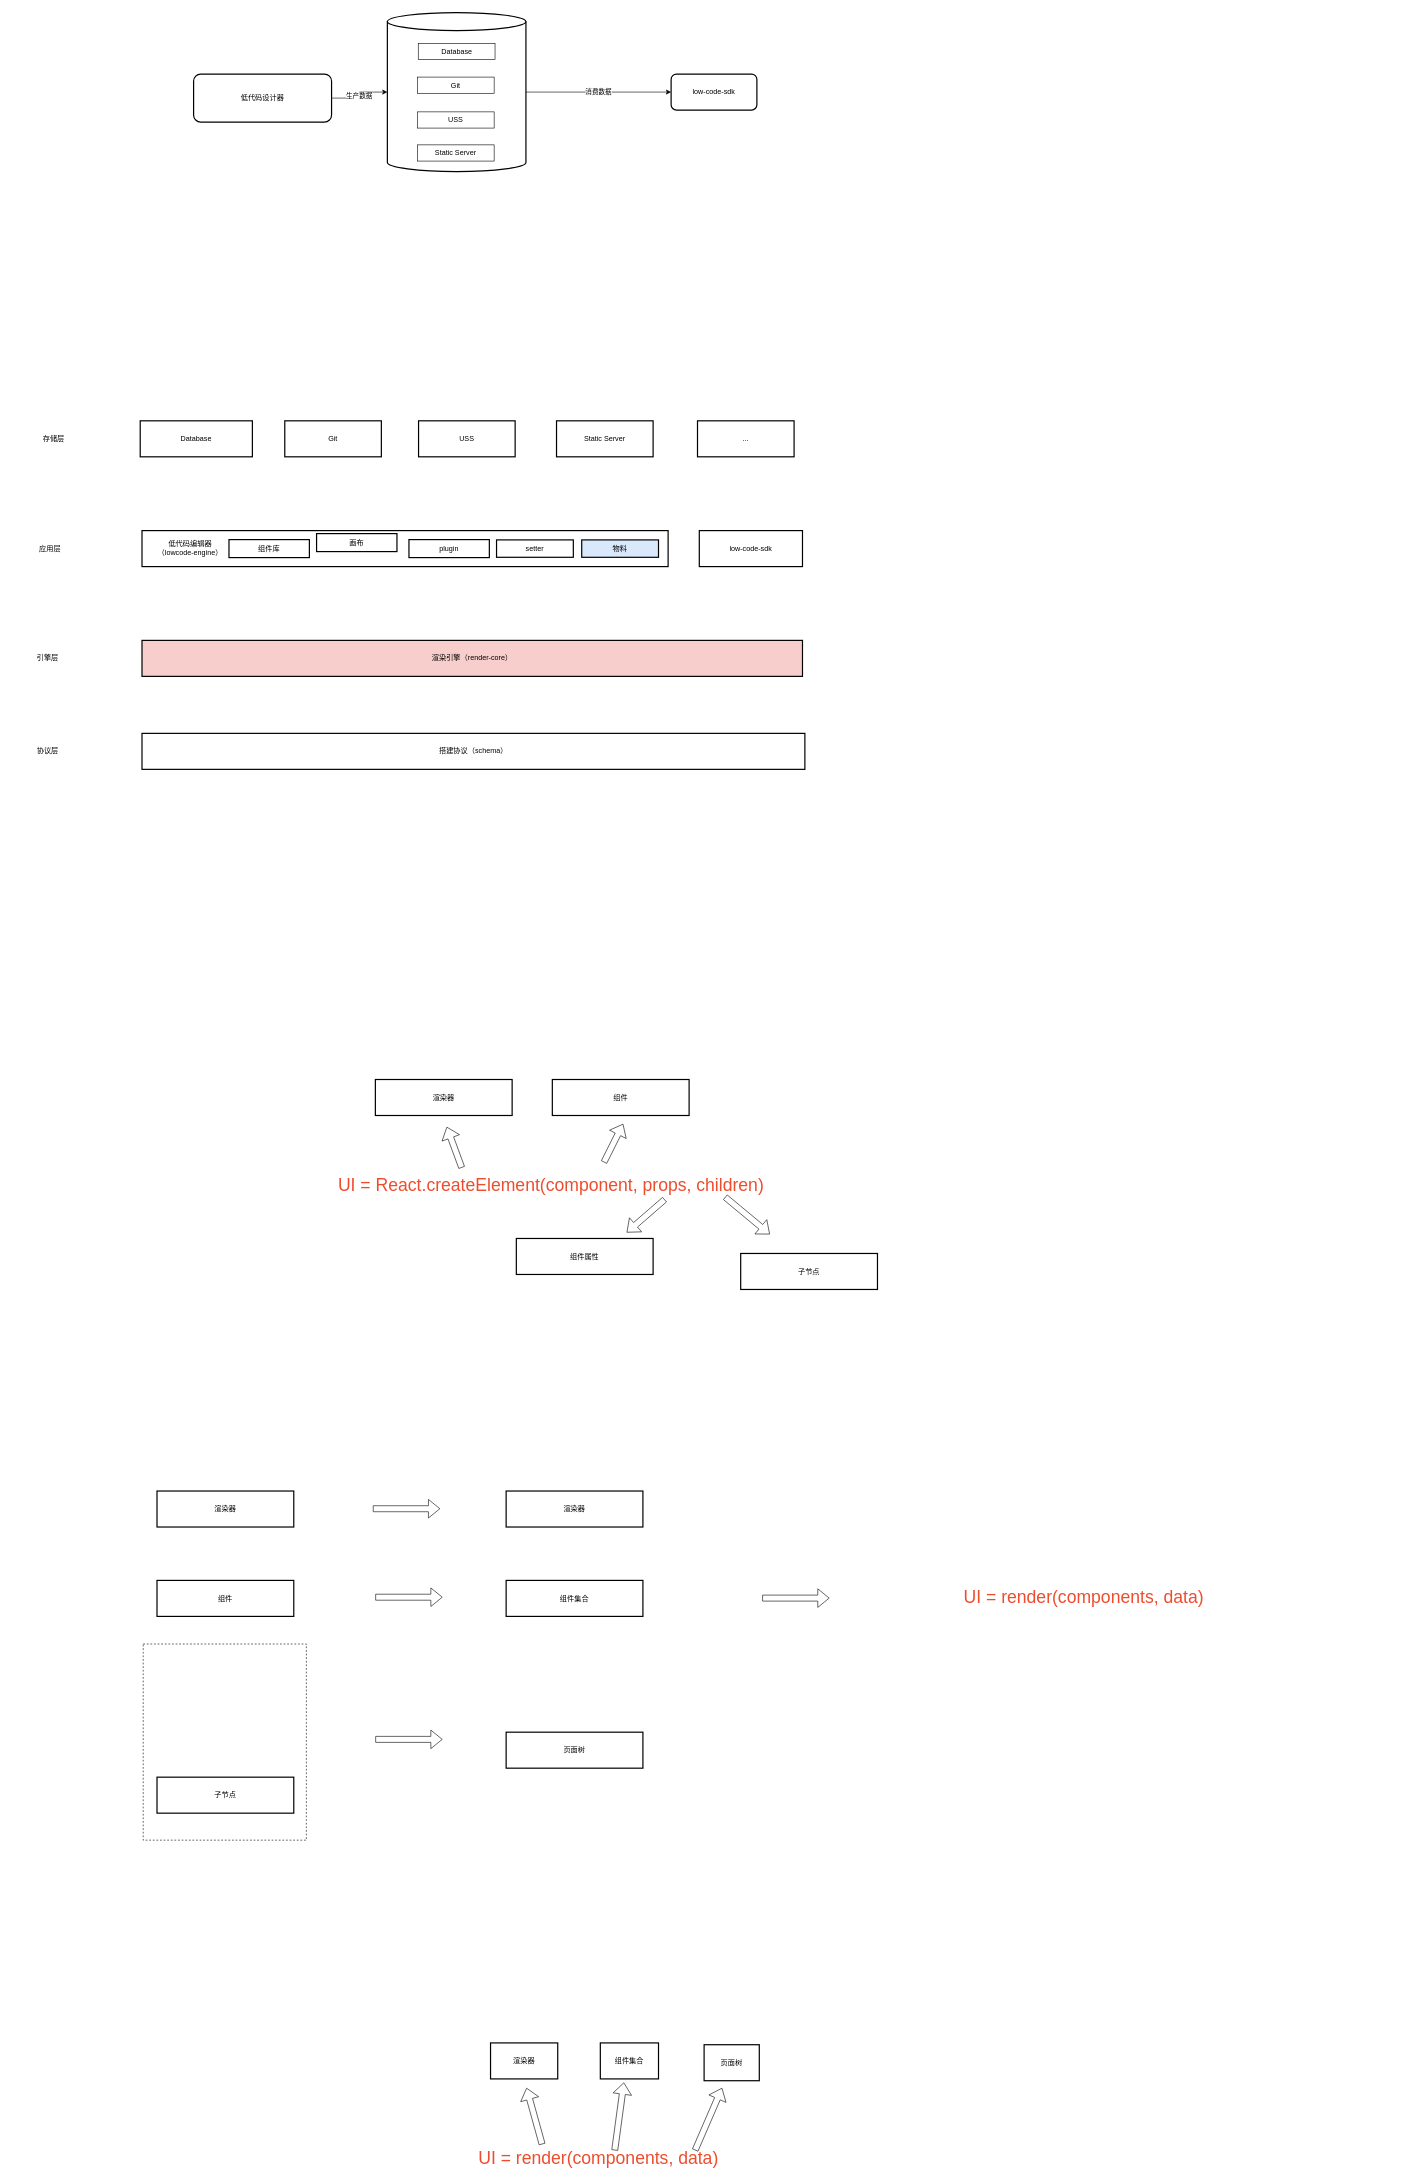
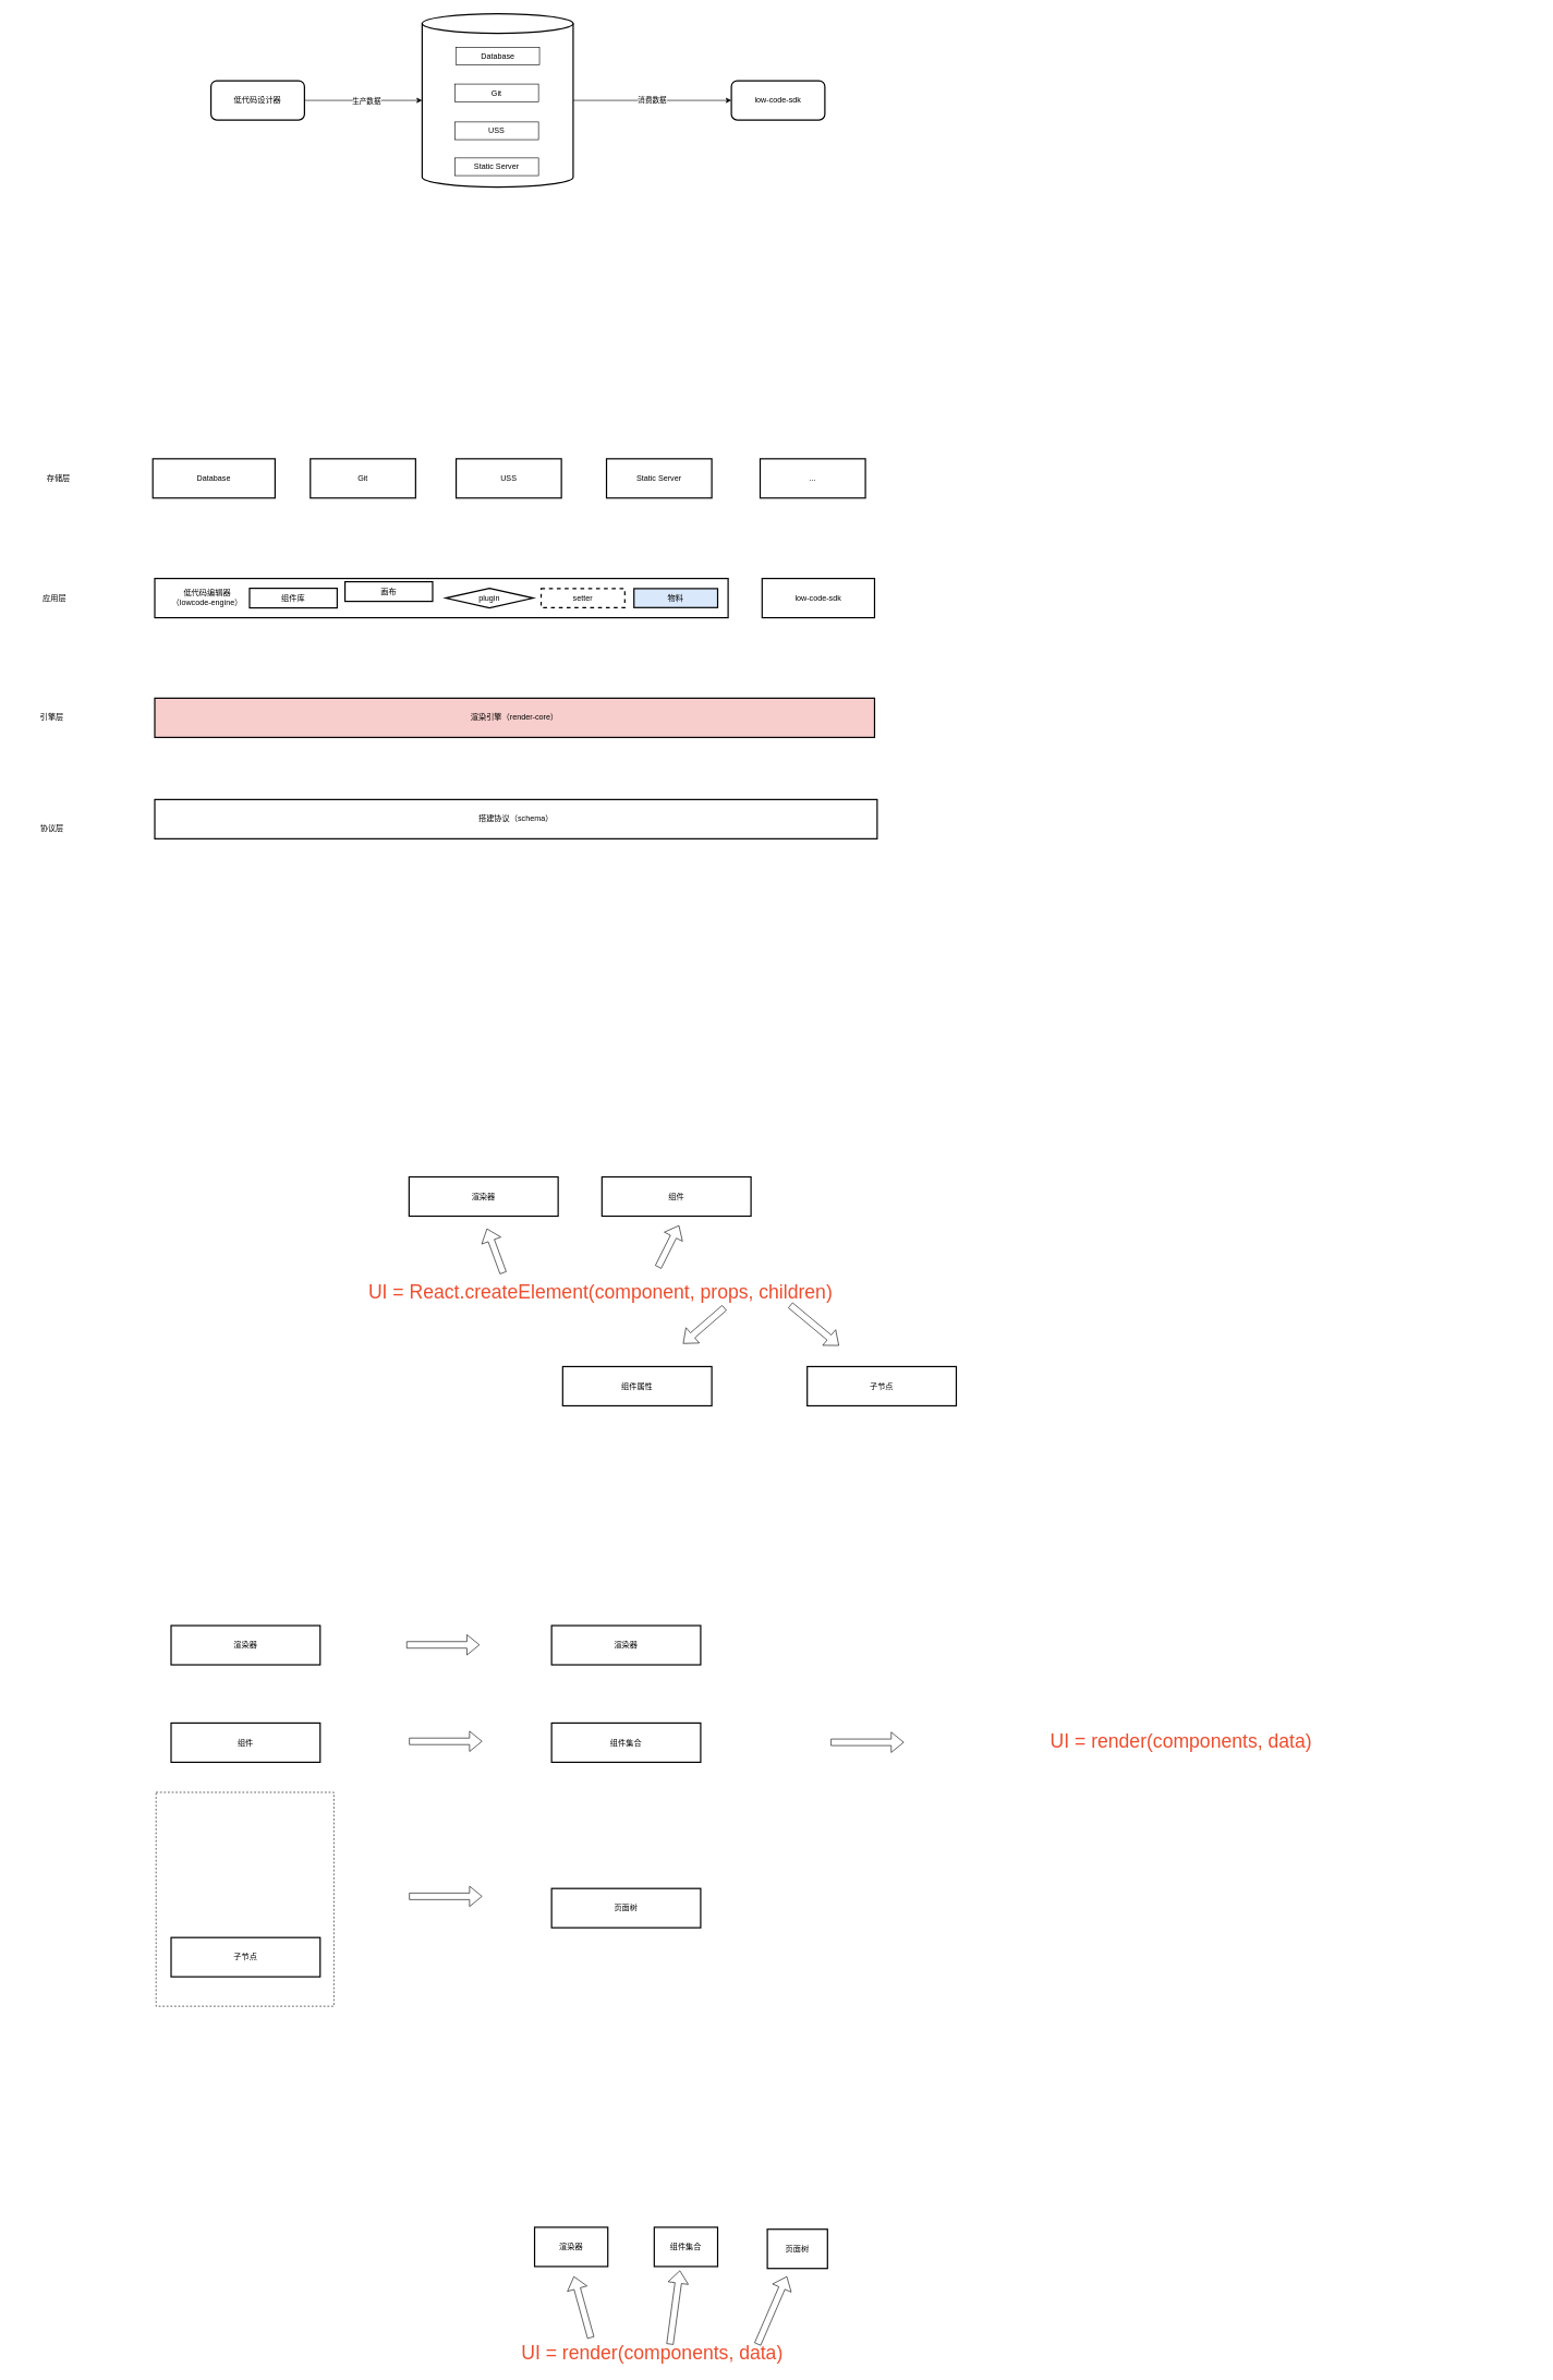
- <mxCell id="48" value="低代码设计器" style="rounded=1;whiteSpace=wrap;html=1;strokeWidth=2;" vertex="1" parent="1"><mxGeometry x="322" y="123" width="230" height="80" as="geometry" /></mxCell>
+ <mxCell id="48" value="低代码设计器" style="rounded=1;whiteSpace=wrap;html=1;strokeWidth=2;" vertex="1" parent="1"><mxGeometry x="322" y="123" width="143" height="60" as="geometry" /></mxCell>
- <mxCell id="10" value="plugin" style="rounded=0;whiteSpace=wrap;html=1;strokeWidth=2;" vertex="1" parent="1"><mxGeometry x="681" y="899" width="134" height="30" as="geometry" /></mxCell>
+ <mxCell id="10" value="plugin" style="rhombus;whiteSpace=wrap;html=1;strokeWidth=2;" vertex="1" parent="1"><mxGeometry x="681" y="899" width="134" height="30" as="geometry" /></mxCell>
- <mxCell id="11" value="setter" style="rounded=0;whiteSpace=wrap;html=1;strokeWidth=2;" vertex="1" parent="1"><mxGeometry x="827" y="899.5" width="128" height="29" as="geometry" /></mxCell>
+ <mxCell id="11" value="setter" style="rounded=0;whiteSpace=wrap;html=1;strokeWidth=2;dashed=1;" vertex="1" parent="1"><mxGeometry x="827" y="899.5" width="128" height="29" as="geometry" /></mxCell>
- <mxCell id="6" value="协议层" style="text;html=1;strokeColor=none;fillColor=none;align=center;verticalAlign=middle;whiteSpace=wrap;rounded=0;" parent="1" vertex="1"><mxGeometry x="49" y="1237" width="60" height="30" as="geometry" /></mxCell>
+ <mxCell id="6" value="协议层" style="text;html=1;strokeColor=none;fillColor=none;align=center;verticalAlign=middle;whiteSpace=wrap;rounded=0;" parent="1" vertex="1"><mxGeometry x="49" y="1252" width="60" height="30" as="geometry" /></mxCell>
- <mxCell id="16" value="组件属性" style="rounded=0;whiteSpace=wrap;html=1;strokeWidth=2;" vertex="1" parent="1"><mxGeometry x="860" y="2064" width="228" height="60" as="geometry" /></mxCell>
+ <mxCell id="16" value="组件属性" style="rounded=0;whiteSpace=wrap;html=1;strokeWidth=2;" vertex="1" parent="1"><mxGeometry x="860" y="2089" width="228" height="60" as="geometry" /></mxCell>
